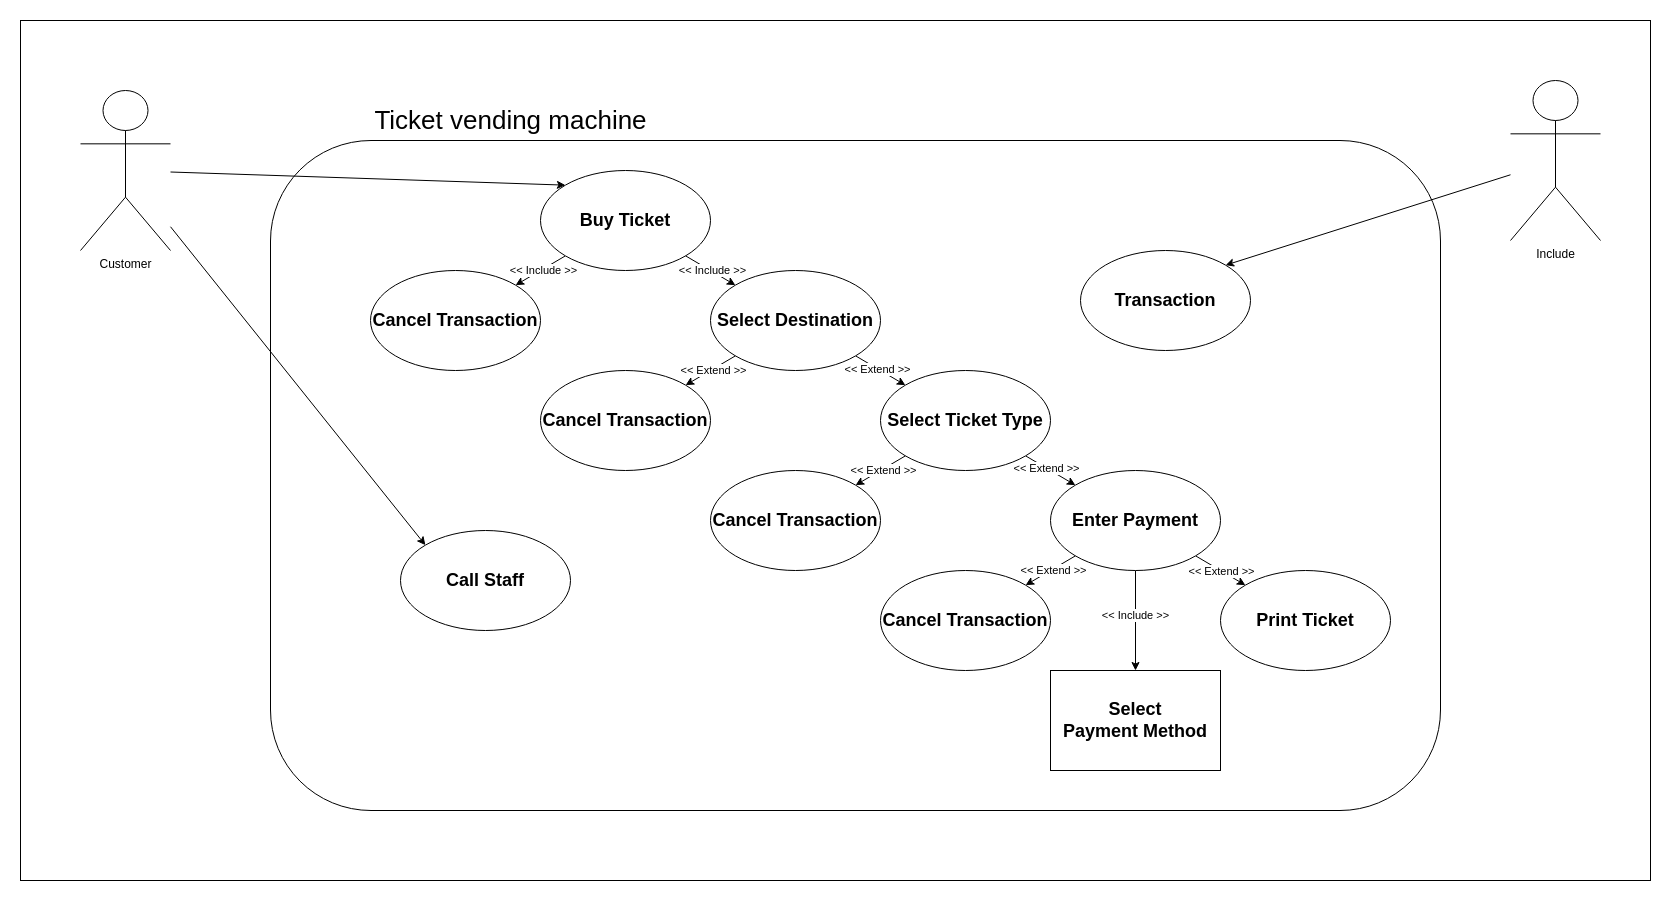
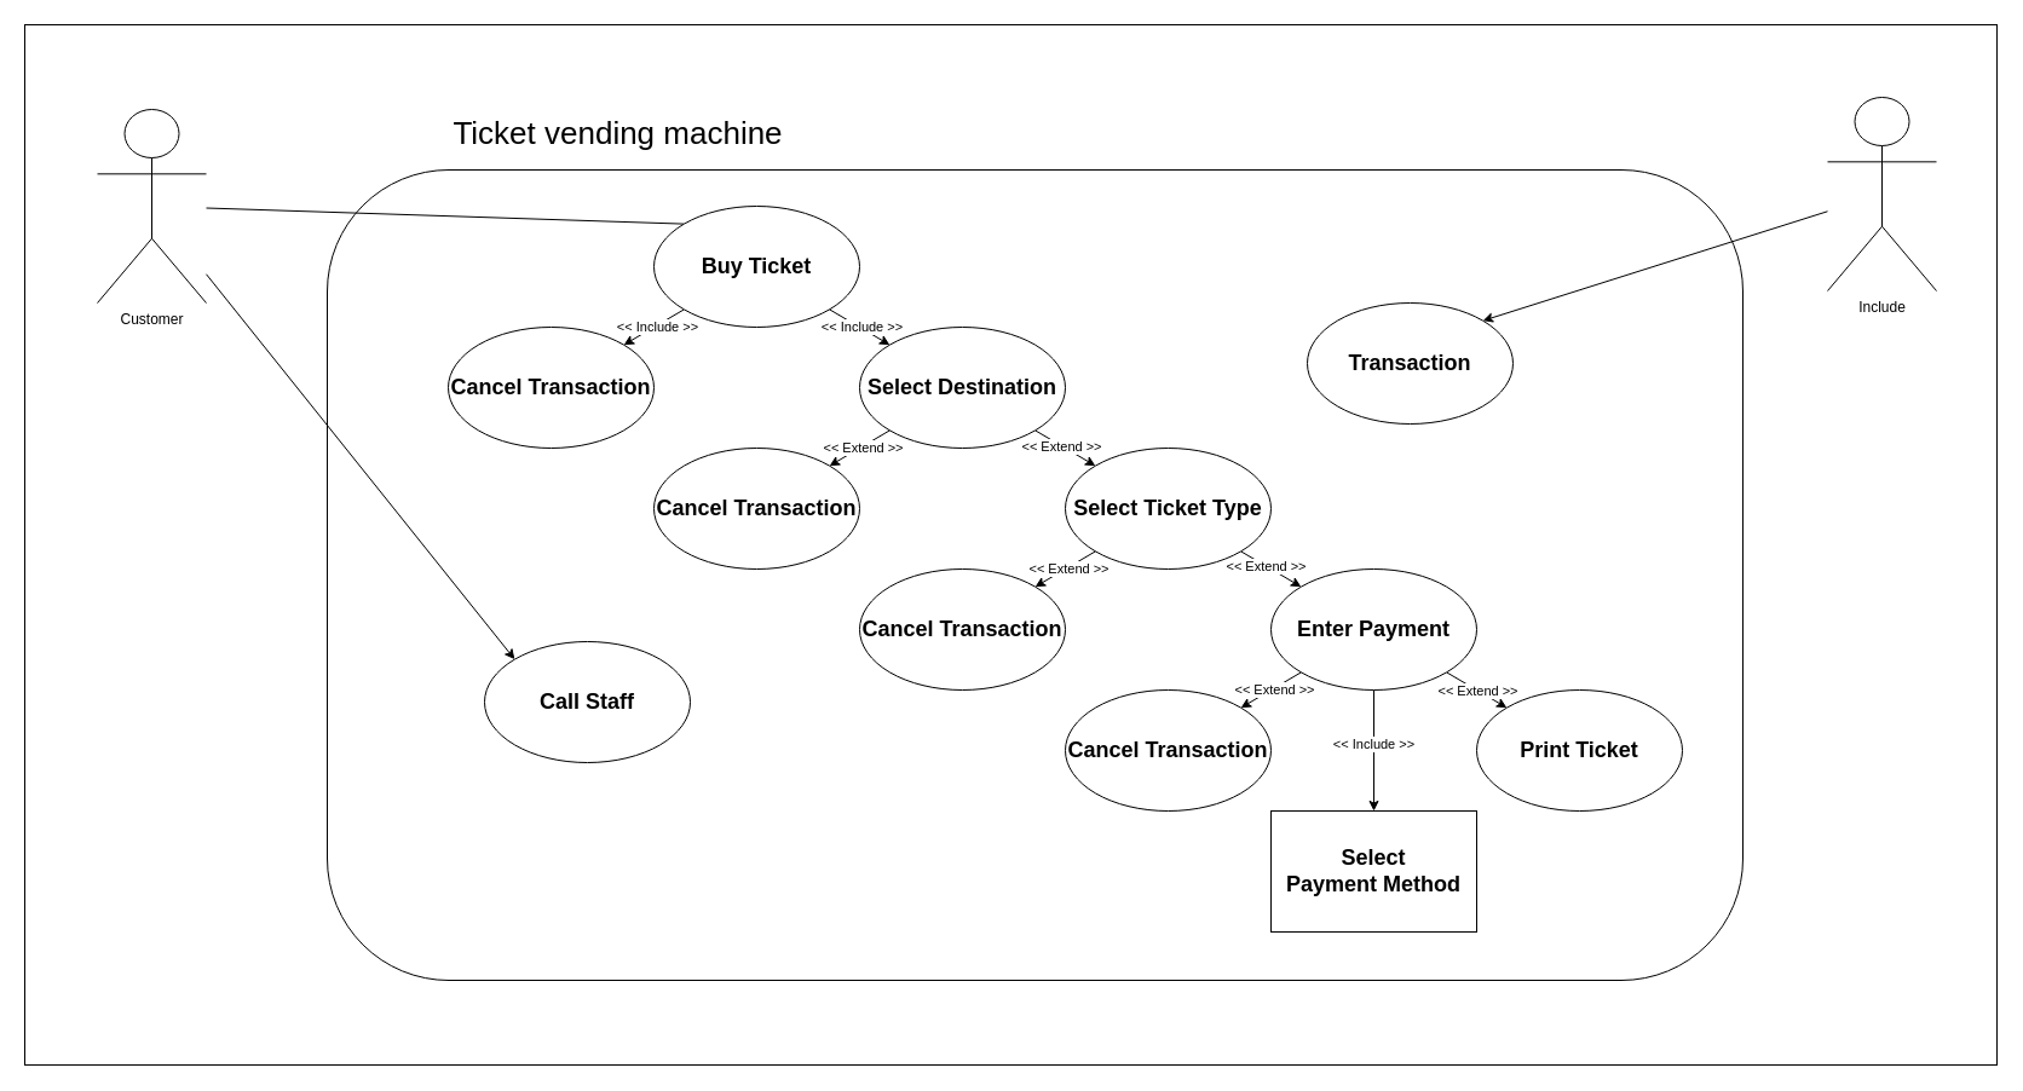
- <mxCell id="39" value="Ticket vending machine" style="text;html=1;align=center;verticalAlign=middle;resizable=0;points=[];autosize=1;strokeColor=none;fillColor=none;fontSize=26;" vertex="1" parent="1"><mxGeometry x="360" y="100" width="300" height="40" as="geometry" /></mxCell>
+ <mxCell id="39" value="Ticket vending machine" style="text;html=1;align=center;verticalAlign=middle;resizable=0;points=[];autosize=1;strokeColor=none;fillColor=none;fontSize=26;" vertex="1" parent="1"><mxGeometry x="360" y="90" width="300" height="40" as="geometry" /></mxCell>
- <mxCell id="6" style="rounded=0;orthogonalLoop=1;jettySize=auto;html=1;entryX=0;entryY=0;entryDx=0;entryDy=0;" edge="1" parent="1" source="33" target="7"><mxGeometry relative="1" as="geometry" /></mxCell>
+ <mxCell id="6" style="rounded=0;orthogonalLoop=1;jettySize=auto;html=1;entryX=0;entryY=0;entryDx=0;entryDy=0;endArrow=none;" edge="1" parent="1" source="33" target="7"><mxGeometry relative="1" as="geometry" /></mxCell>
